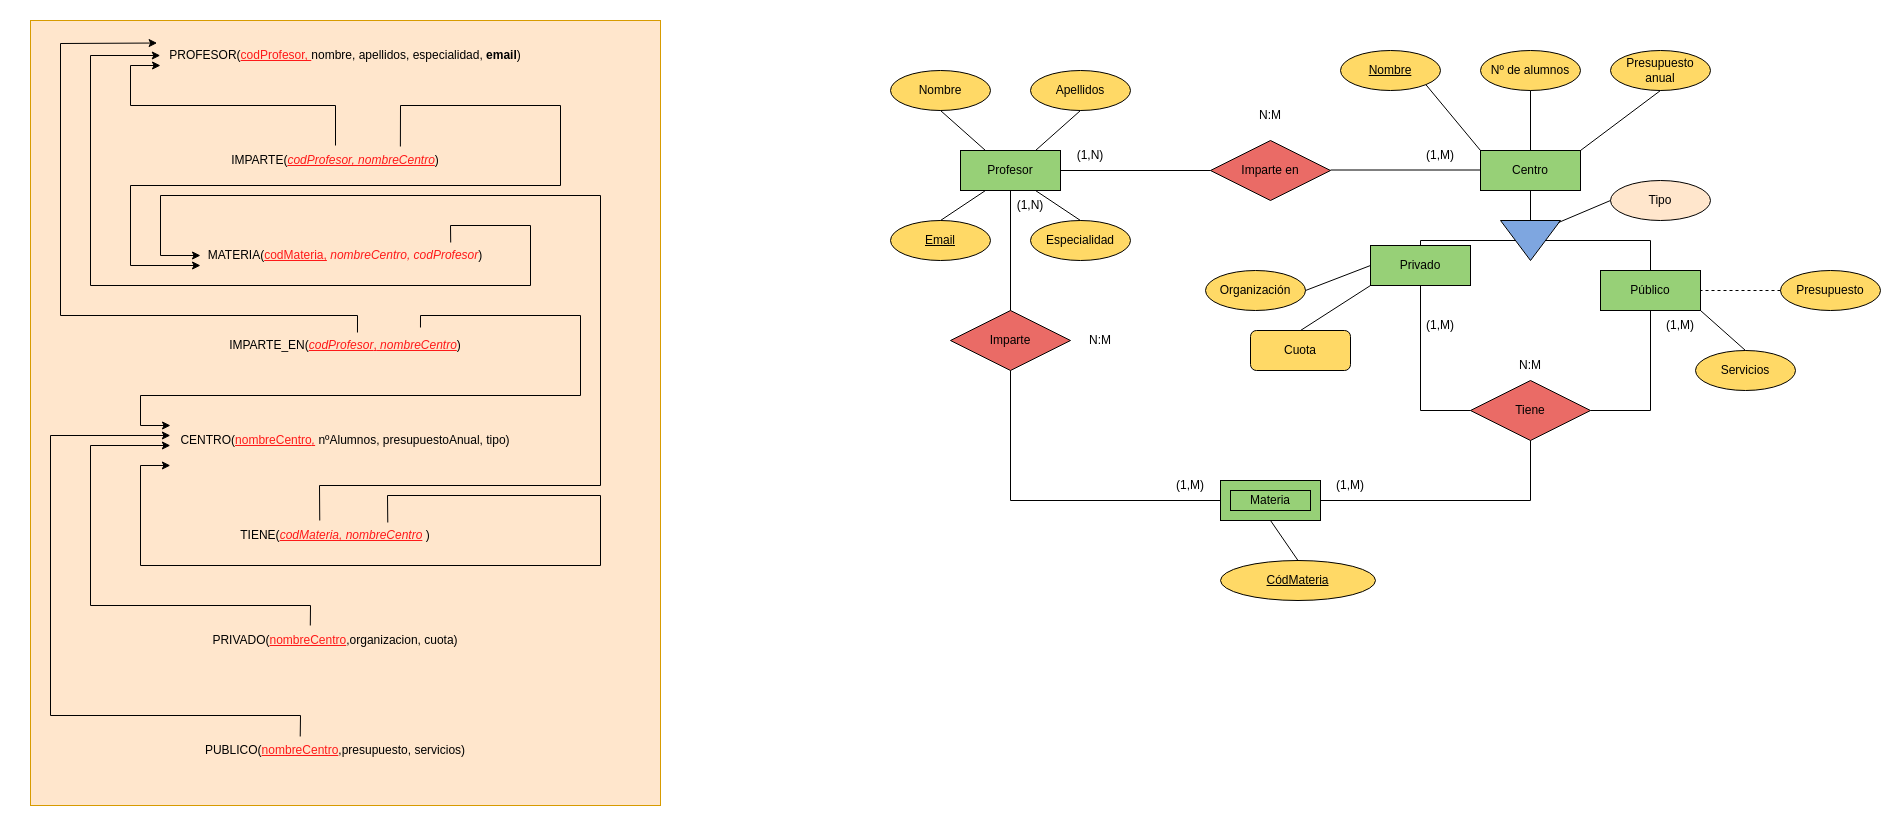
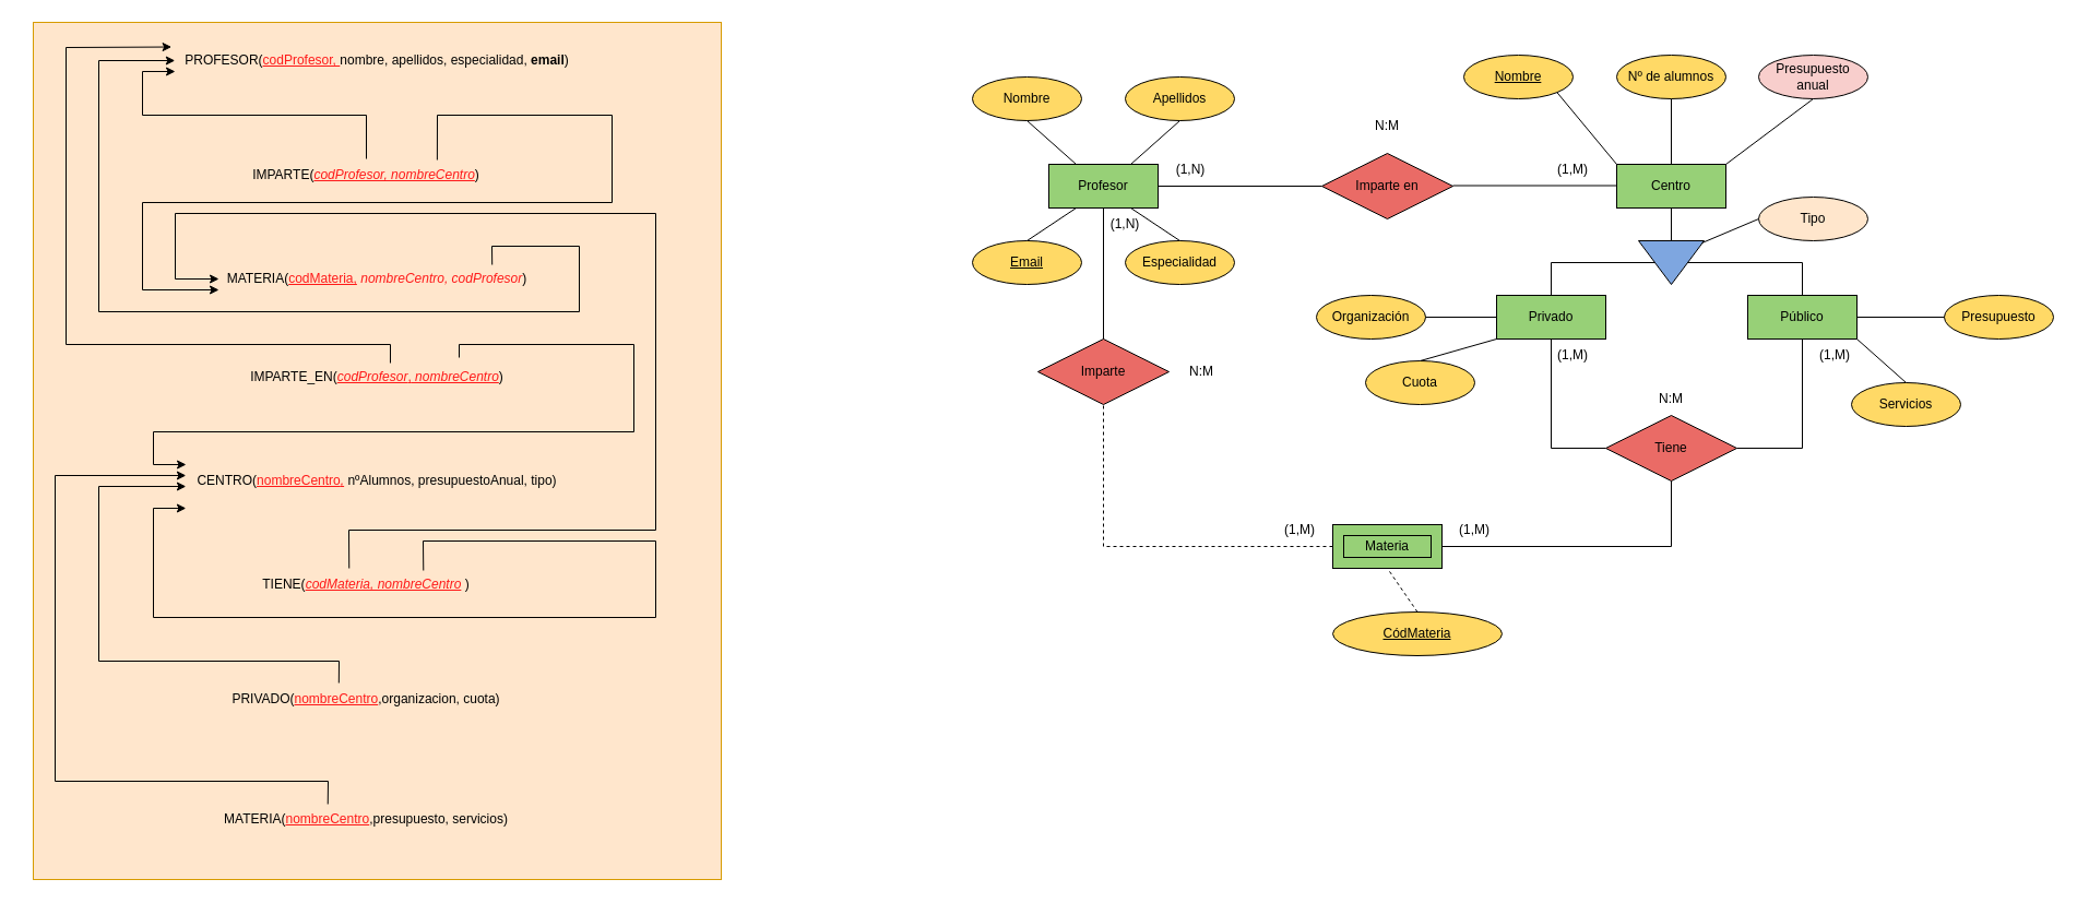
- <mxCell id="18" value="Presupuesto anual" style="ellipse;whiteSpace=wrap;html=1;align=center;fillColor=#FFD966;" vertex="1" parent="1"><mxGeometry x="1610" y="50" width="100" height="40" as="geometry" /></mxCell>
+ <mxCell id="18" value="Presupuesto anual" style="ellipse;whiteSpace=wrap;html=1;align=center;fillColor=#f8cecc;" vertex="1" parent="1"><mxGeometry x="1610" y="50" width="100" height="40" as="geometry" /></mxCell>
- <mxCell id="3" value="Privado" style="whiteSpace=wrap;html=1;align=center;fillColor=#97D077;" vertex="1" parent="1"><mxGeometry x="1370" y="245" width="100" height="40" as="geometry" /></mxCell>
+ <mxCell id="3" value="Privado" style="whiteSpace=wrap;html=1;align=center;fillColor=#97D077;" vertex="1" parent="1"><mxGeometry x="1370" y="270" width="100" height="40" as="geometry" /></mxCell>
- <mxCell id="36" value="" style="endArrow=none;html=1;rounded=0;entryX=1;entryY=0.5;entryDx=0;entryDy=0;exitX=0;exitY=0.5;exitDx=0;exitDy=0;dashed=1;" edge="1" parent="1" source="20" target="4"><mxGeometry width="50" height="50" relative="1" as="geometry"><mxPoint x="1280" y="330" as="sourcePoint" /><mxPoint x="1330" y="280" as="targetPoint" /></mxGeometry></mxCell>
+ <mxCell id="36" value="" style="endArrow=none;html=1;rounded=0;entryX=1;entryY=0.5;entryDx=0;entryDy=0;exitX=0;exitY=0.5;exitDx=0;exitDy=0;" edge="1" parent="1" source="20" target="4"><mxGeometry width="50" height="50" relative="1" as="geometry"><mxPoint x="1280" y="330" as="sourcePoint" /><mxPoint x="1330" y="280" as="targetPoint" /></mxGeometry></mxCell>
- <mxCell id="23" value="Cuota" style="whiteSpace=wrap;html=1;align=center;fillColor=#FFD966;rounded=1;" vertex="1" parent="1"><mxGeometry x="1250" y="330" width="100" height="40" as="geometry" /></mxCell>
+ <mxCell id="23" value="Cuota" style="ellipse;whiteSpace=wrap;html=1;align=center;fillColor=#FFD966;" vertex="1" parent="1"><mxGeometry x="1250" y="330" width="100" height="40" as="geometry" /></mxCell>
- <mxCell id="41" value="" style="endArrow=none;html=1;rounded=0;entryX=0.5;entryY=1;entryDx=0;entryDy=0;exitX=0;exitY=0.5;exitDx=0;exitDy=0;" edge="1" parent="1" source="14" target="15"><mxGeometry width="50" height="50" relative="1" as="geometry"><mxPoint x="1280" y="330" as="sourcePoint" /><mxPoint x="1330" y="280" as="targetPoint" /><Array as="points"><mxPoint x="1010" y="500" /></Array></mxGeometry></mxCell>
+ <mxCell id="41" value="" style="endArrow=none;html=1;rounded=0;entryX=0.5;entryY=1;entryDx=0;entryDy=0;exitX=0;exitY=0.5;exitDx=0;exitDy=0;dashed=1;" edge="1" parent="1" source="14" target="15"><mxGeometry width="50" height="50" relative="1" as="geometry"><mxPoint x="1280" y="330" as="sourcePoint" /><mxPoint x="1330" y="280" as="targetPoint" /><Array as="points"><mxPoint x="1010" y="500" /></Array></mxGeometry></mxCell>
- <mxCell id="57" value="" style="endArrow=none;html=1;rounded=0;entryX=0.5;entryY=1;entryDx=0;entryDy=0;exitX=0.5;exitY=0;exitDx=0;exitDy=0;" edge="1" parent="1" source="56" target="14"><mxGeometry width="50" height="50" relative="1" as="geometry"><mxPoint x="1330" y="330" as="sourcePoint" /><mxPoint x="1380" y="280" as="targetPoint" /></mxGeometry></mxCell>
+ <mxCell id="57" value="" style="endArrow=none;html=1;rounded=0;entryX=0.5;entryY=1;entryDx=0;entryDy=0;exitX=0.5;exitY=0;exitDx=0;exitDy=0;dashed=1;" edge="1" parent="1" source="56" target="14"><mxGeometry width="50" height="50" relative="1" as="geometry"><mxPoint x="1330" y="330" as="sourcePoint" /><mxPoint x="1380" y="280" as="targetPoint" /></mxGeometry></mxCell>
- <mxCell id="74" value="PUBLICO(&lt;font color=&quot;#ff1919&quot;&gt;&lt;u&gt;nombreCentro&lt;/u&gt;&lt;/font&gt;,presupuesto, servicios)" style="text;html=1;strokeColor=none;fillColor=none;align=center;verticalAlign=middle;whiteSpace=wrap;rounded=0;" vertex="1" parent="1"><mxGeometry x="20" y="735" width="630" height="30" as="geometry" /></mxCell>
+ <mxCell id="74" value="MATERIA(&lt;font color=&quot;#ff1919&quot;&gt;&lt;u&gt;nombreCentro&lt;/u&gt;&lt;/font&gt;,presupuesto, servicios)" style="text;html=1;strokeColor=none;fillColor=none;align=center;verticalAlign=middle;whiteSpace=wrap;rounded=0;" vertex="1" parent="1"><mxGeometry x="20" y="735" width="630" height="30" as="geometry" /></mxCell>
